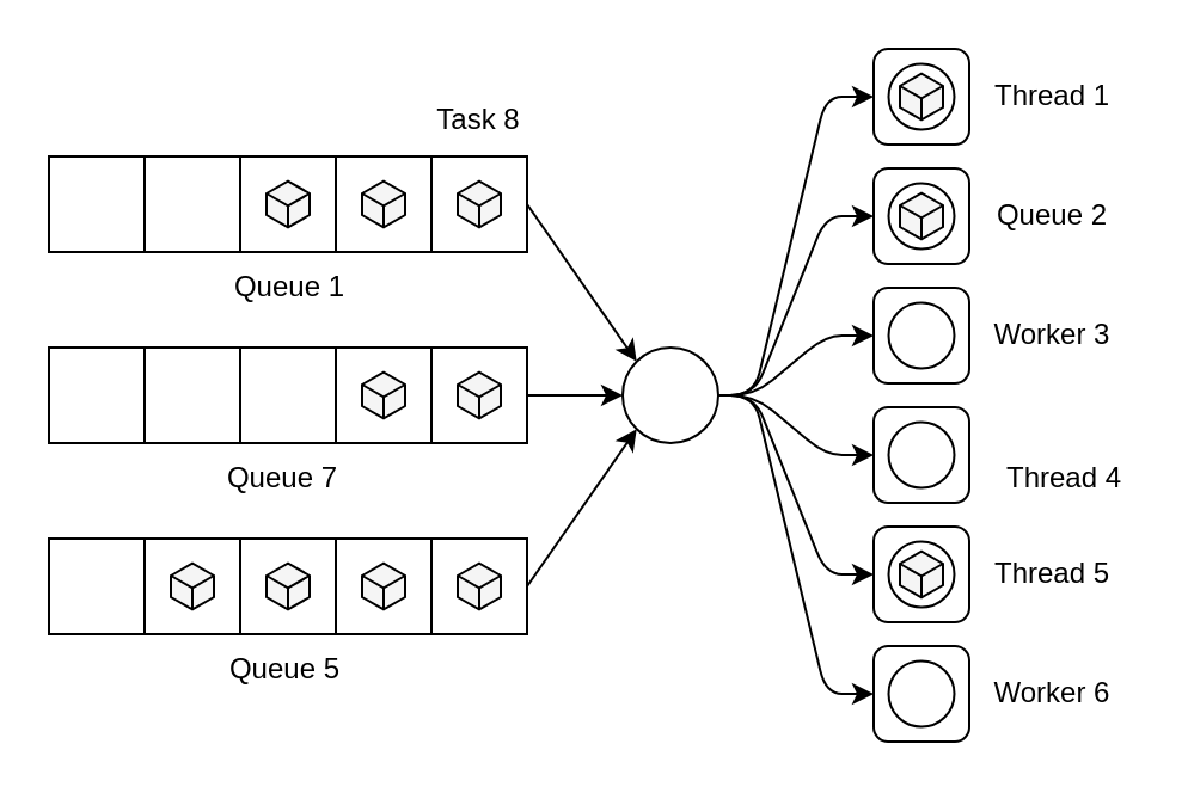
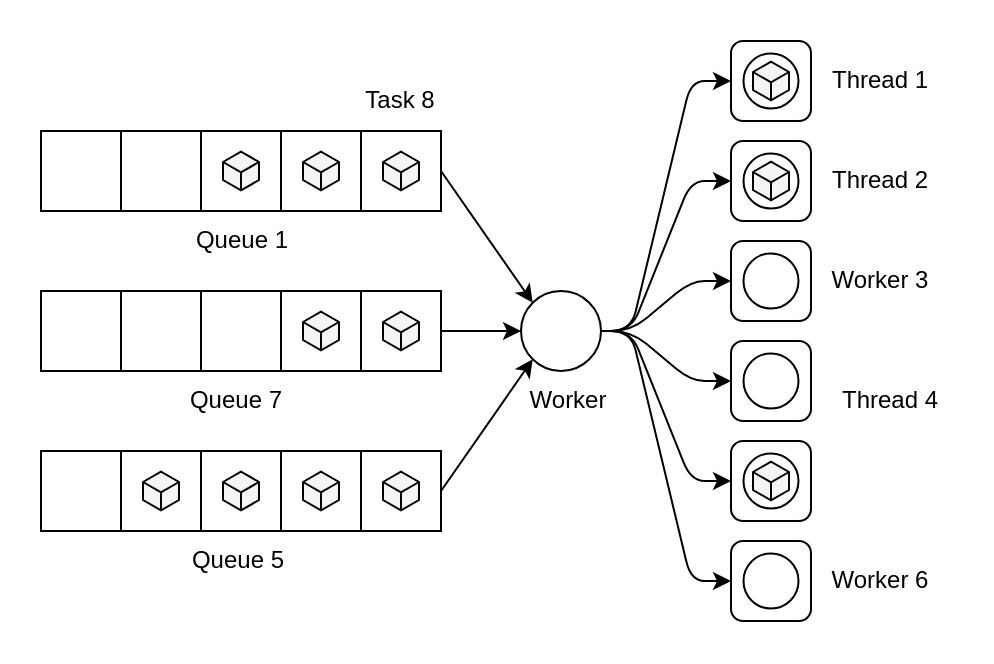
- <mxCell id="47" value="Queue 2" style="text;html=1;strokeColor=none;fillColor=none;align=center;verticalAlign=middle;whiteSpace=wrap;rounded=0;" parent="1" vertex="1"><mxGeometry x="410" y="80" width="60" height="20" as="geometry" /></mxCell>
+ <mxCell id="47" value="Thread 2" style="text;html=1;strokeColor=none;fillColor=none;align=center;verticalAlign=middle;whiteSpace=wrap;rounded=0;" parent="1" vertex="1"><mxGeometry x="410" y="80" width="60" height="20" as="geometry" /></mxCell>
+ <mxCell id="42" value="Worker" style="text;html=1;strokeColor=none;fillColor=none;align=center;verticalAlign=middle;whiteSpace=wrap;rounded=0;" parent="1" vertex="1"><mxGeometry x="264" y="190" width="40" height="20" as="geometry" /></mxCell>
- <mxCell id="50" value="Thread 5" style="text;html=1;strokeColor=none;fillColor=none;align=center;verticalAlign=middle;whiteSpace=wrap;rounded=0;" parent="1" vertex="1"><mxGeometry x="410" y="230" width="60" height="20" as="geometry" /></mxCell>
